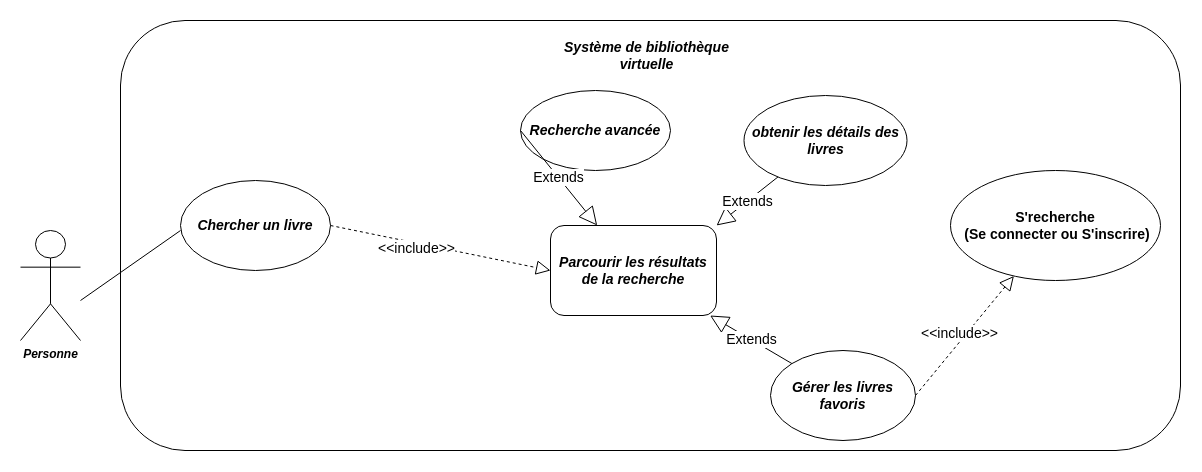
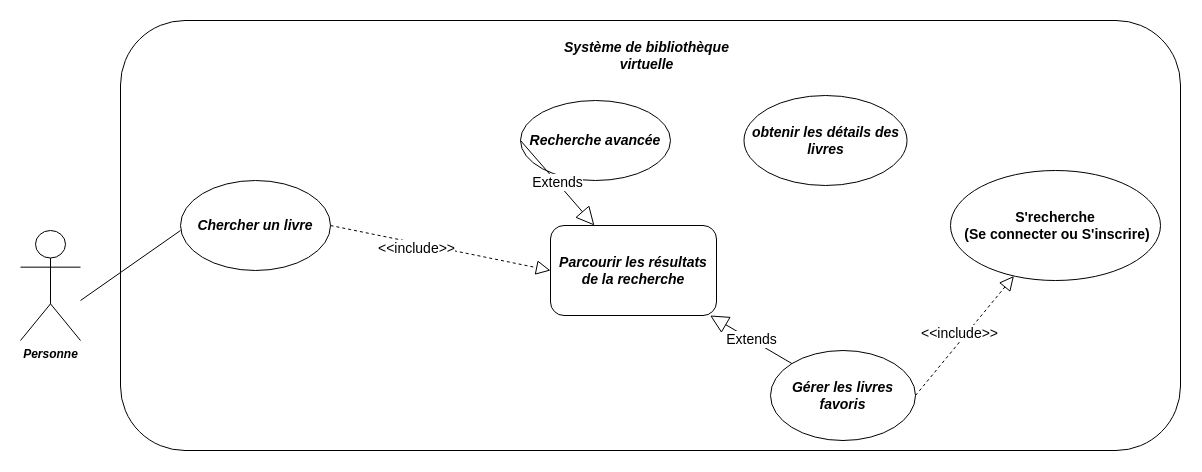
- <mxCell id="10" value="&lt;b&gt;&lt;i&gt;Recherche avancée&lt;/i&gt;&lt;/b&gt;" style="ellipse;whiteSpace=wrap;html=1;fontSize=14;" vertex="1" parent="1"><mxGeometry x="520" y="90" width="150" height="80" as="geometry" /></mxCell>
+ <mxCell id="10" value="&lt;b&gt;&lt;i&gt;Recherche avancée&lt;/i&gt;&lt;/b&gt;" style="ellipse;whiteSpace=wrap;html=1;fontSize=14;" vertex="1" parent="1"><mxGeometry x="520" y="100" width="150" height="80" as="geometry" /></mxCell>
- <mxCell id="17" value="Extends" style="endArrow=block;endSize=16;endFill=0;html=1;rounded=0;fontSize=14;exitX=0.209;exitY=0.904;exitDx=0;exitDy=0;entryX=1;entryY=0;entryDx=0;entryDy=0;exitPerimeter=0;" edge="1" parent="1" source="16" target="12"><mxGeometry width="160" relative="1" as="geometry"><mxPoint x="410" y="310" as="sourcePoint" /><mxPoint x="640" y="280" as="targetPoint" /></mxGeometry></mxCell>
